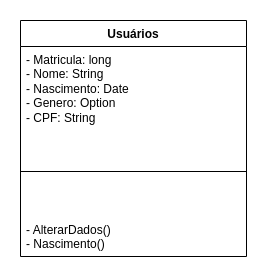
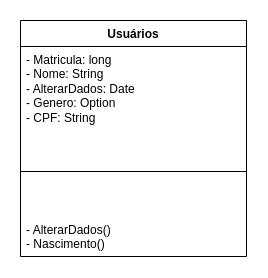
- <mxCell id="3" value="- Matricula: long&lt;div&gt;- Nome: String&lt;/div&gt;&lt;div&gt;- Nascimento: Date&lt;/div&gt;&lt;div&gt;- Genero: Option&lt;/div&gt;&lt;div&gt;- CPF: String&lt;/div&gt;&lt;div&gt;&lt;br&gt;&lt;/div&gt;" style="text;strokeColor=none;fillColor=none;align=left;verticalAlign=top;spacingLeft=4;spacingRight=4;overflow=hidden;rotatable=0;points=[[0,0.5],[1,0.5]];portConstraint=eastwest;whiteSpace=wrap;html=1;" vertex="1" parent="2"><mxGeometry y="26" width="226" height="80" as="geometry" /></mxCell>
+ <mxCell id="3" value="- Matricula: long&lt;div&gt;- Nome: String&lt;/div&gt;&lt;div&gt;- AlterarDados: Date&lt;/div&gt;&lt;div&gt;- Genero: Option&lt;/div&gt;&lt;div&gt;- CPF: String&lt;/div&gt;&lt;div&gt;&lt;br&gt;&lt;/div&gt;" style="text;strokeColor=none;fillColor=none;align=left;verticalAlign=top;spacingLeft=4;spacingRight=4;overflow=hidden;rotatable=0;points=[[0,0.5],[1,0.5]];portConstraint=eastwest;whiteSpace=wrap;html=1;" vertex="1" parent="2"><mxGeometry y="26" width="226" height="80" as="geometry" /></mxCell>
